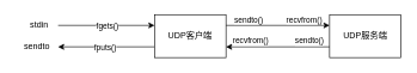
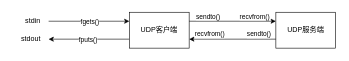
- <mxCell id="16" value="sendto" style="text;html=1;align=center;verticalAlign=middle;resizable=0;points=[];autosize=1;strokeColor=none;fillColor=none;" vertex="1" parent="1"><mxGeometry x="20" y="50" width="60" height="30" as="geometry" /></mxCell>
+ <mxCell id="16" value="stdout" style="text;html=1;align=center;verticalAlign=middle;resizable=0;points=[];autosize=1;strokeColor=none;fillColor=none;" vertex="1" parent="1"><mxGeometry x="20" y="50" width="60" height="30" as="geometry" /></mxCell>
